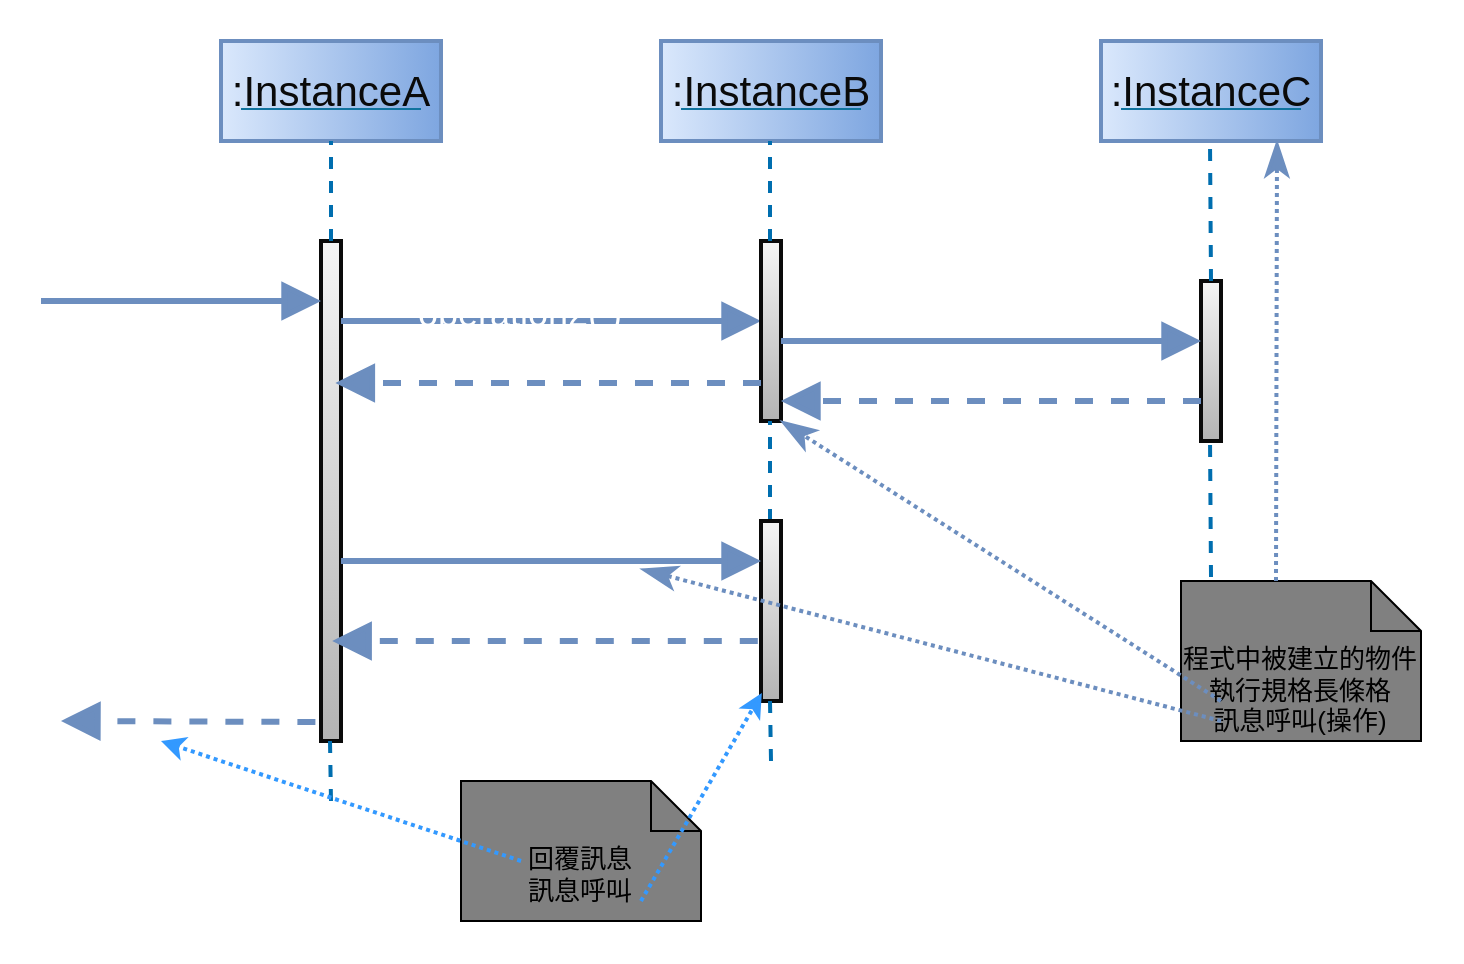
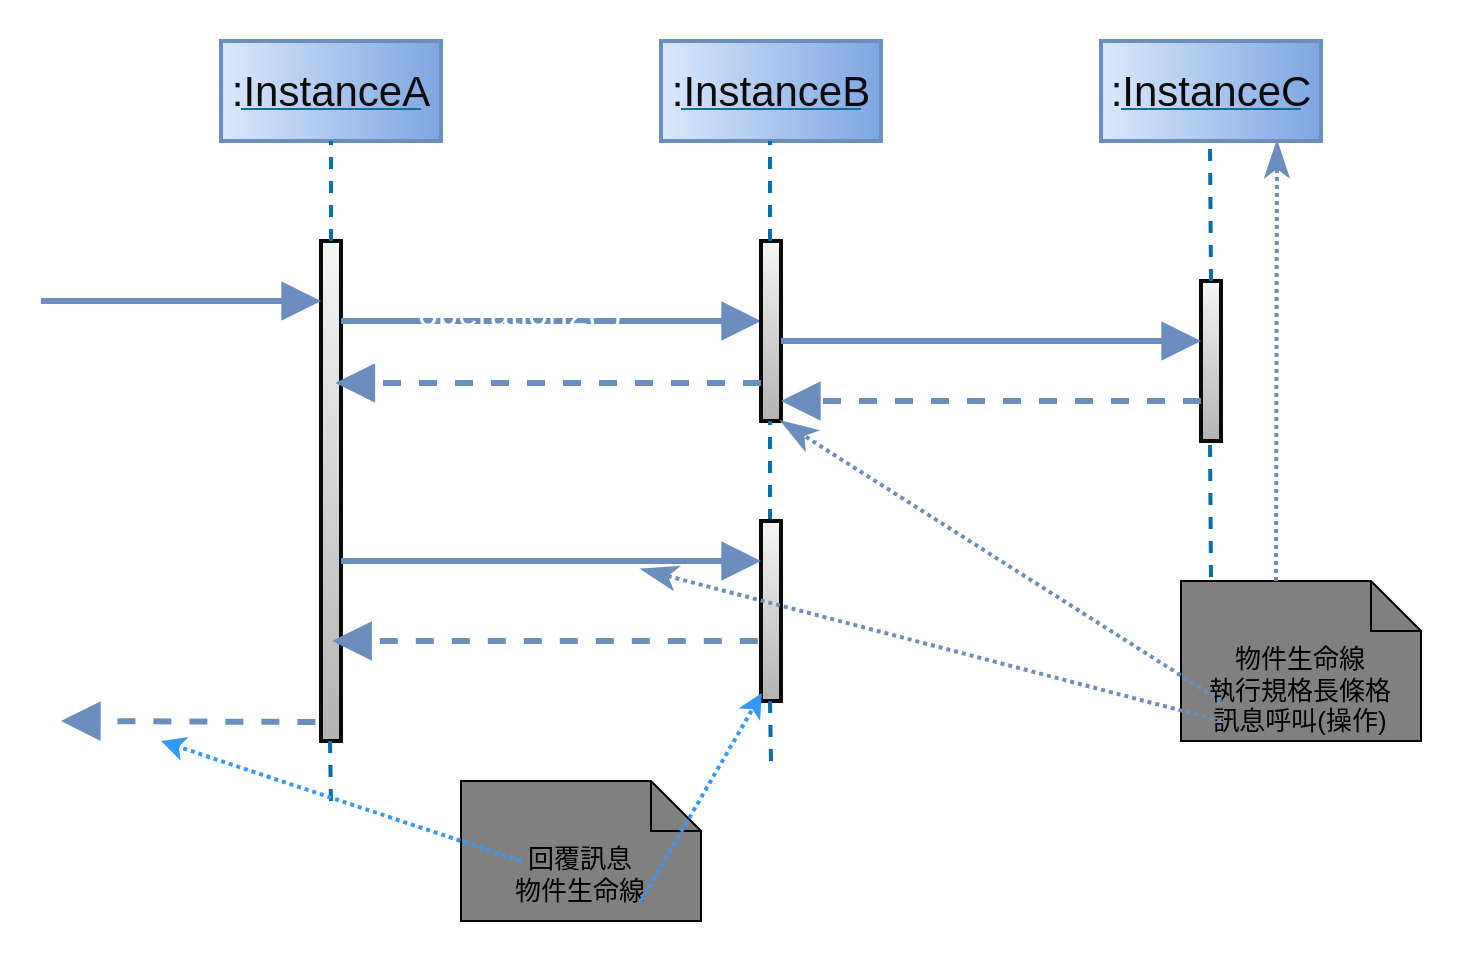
- <mxCell id="2" value="&lt;font style=&quot;font-size: 13px;&quot; color=&quot;#000000&quot;&gt;程式中被建立的物件&lt;br&gt;執行規格長條格&lt;br&gt;訊息呼叫(操作)&lt;br&gt;&lt;br&gt;&lt;/font&gt;" style="shape=note2;boundedLbl=1;whiteSpace=wrap;html=1;size=25;verticalAlign=top;align=center;fillColor=#808080;strokeColor=#000000;strokeWidth=1;" vertex="1" parent="1"><mxGeometry x="590" y="290" width="120" height="80" as="geometry" /></mxCell>
+ <mxCell id="2" value="&lt;font style=&quot;font-size: 13px;&quot; color=&quot;#000000&quot;&gt;物件生命線&lt;br&gt;執行規格長條格&lt;br&gt;訊息呼叫(操作)&lt;br&gt;&lt;br&gt;&lt;/font&gt;" style="shape=note2;boundedLbl=1;whiteSpace=wrap;html=1;size=25;verticalAlign=top;align=center;fillColor=#808080;strokeColor=#000000;strokeWidth=1;" vertex="1" parent="1"><mxGeometry x="590" y="290" width="120" height="80" as="geometry" /></mxCell>
- <mxCell id="35" value="&lt;font style=&quot;font-size: 13px;&quot; color=&quot;#000000&quot;&gt;回覆訊息&lt;br&gt;訊息呼叫&lt;br&gt;&lt;/font&gt;" style="shape=note2;boundedLbl=1;whiteSpace=wrap;html=1;size=25;verticalAlign=top;align=center;fillColor=#808080;strokeColor=#000000;strokeWidth=1;" vertex="1" parent="1"><mxGeometry x="230" y="390" width="120" height="70" as="geometry" /></mxCell>
+ <mxCell id="35" value="&lt;font style=&quot;font-size: 13px;&quot; color=&quot;#000000&quot;&gt;回覆訊息&lt;br&gt;物件生命線&lt;br&gt;&lt;/font&gt;" style="shape=note2;boundedLbl=1;whiteSpace=wrap;html=1;size=25;verticalAlign=top;align=center;fillColor=#808080;strokeColor=#000000;strokeWidth=1;" vertex="1" parent="1"><mxGeometry x="230" y="390" width="120" height="70" as="geometry" /></mxCell>
